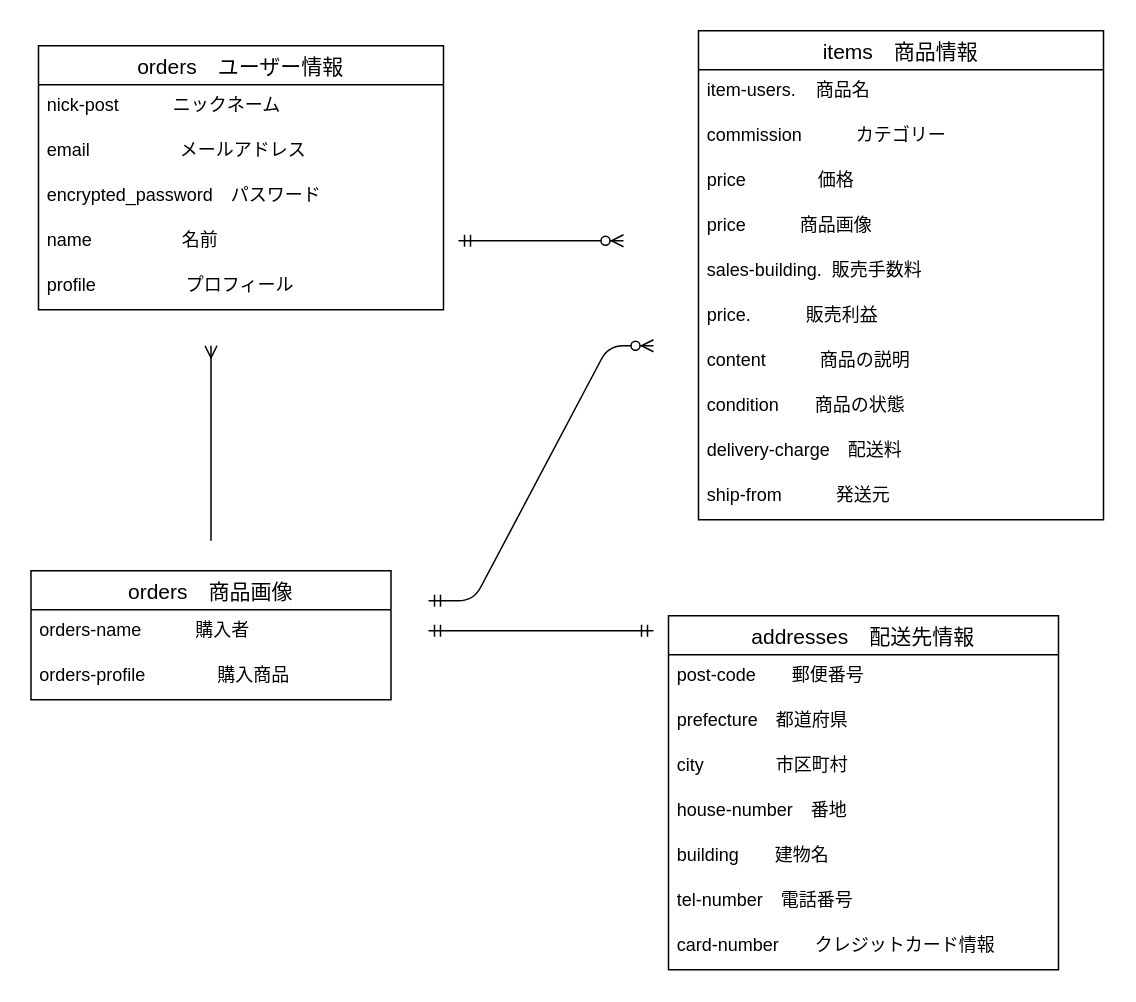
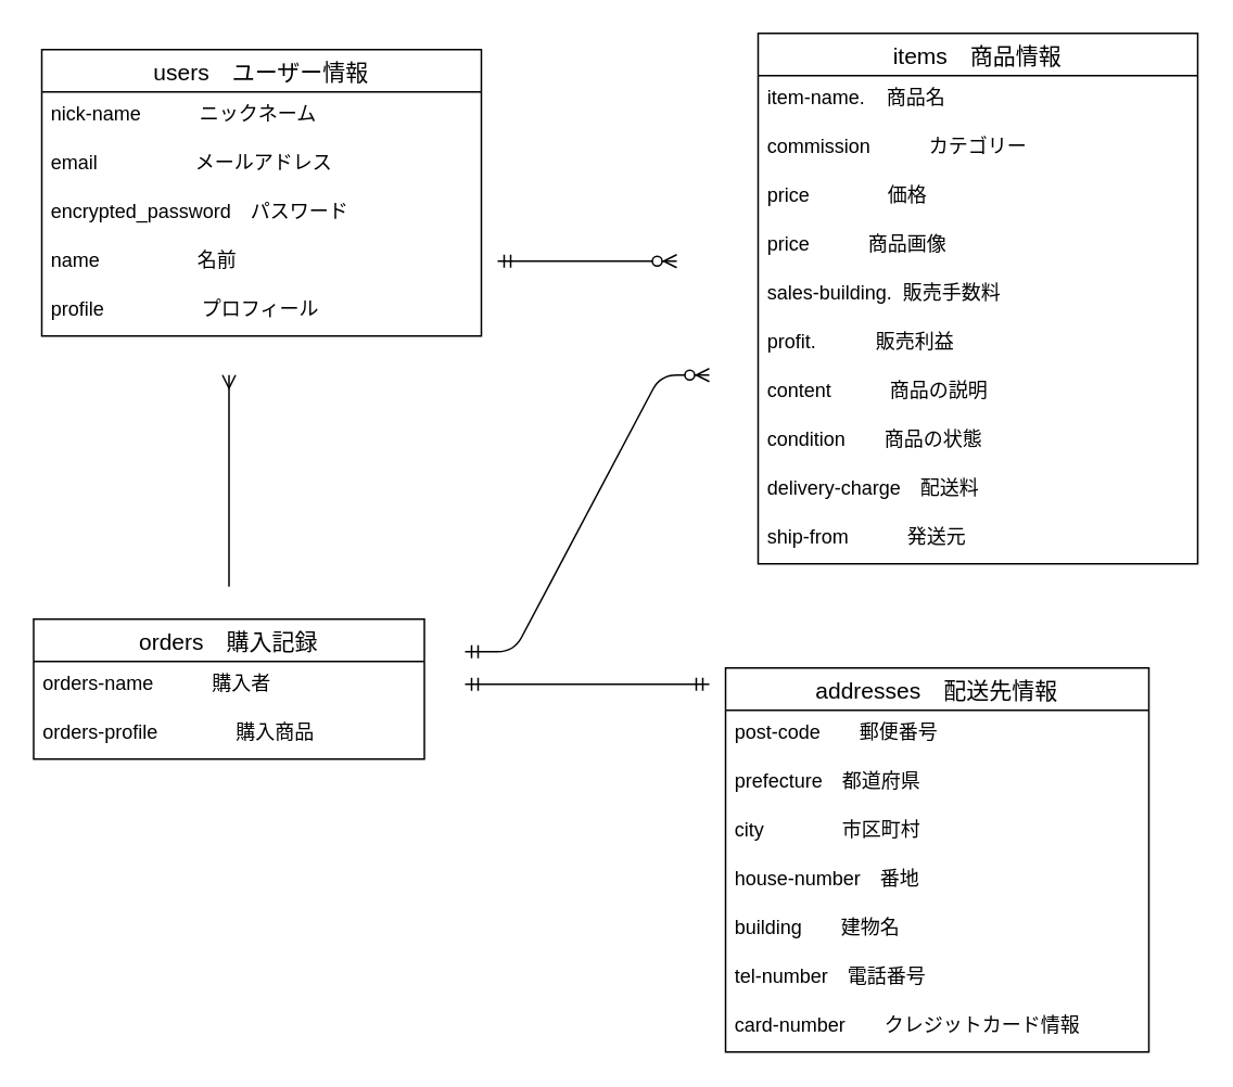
- <mxCell id="2" value="orders　ユーザー情報" style="swimlane;fontStyle=0;childLayout=stackLayout;horizontal=1;startSize=26;horizontalStack=0;resizeParent=1;resizeParentMax=0;resizeLast=0;collapsible=1;marginBottom=0;align=center;fontSize=14;" vertex="1" parent="1"><mxGeometry x="25" y="30" width="270" height="176" as="geometry" /></mxCell>
+ <mxCell id="2" value="users　ユーザー情報" style="swimlane;fontStyle=0;childLayout=stackLayout;horizontal=1;startSize=26;horizontalStack=0;resizeParent=1;resizeParentMax=0;resizeLast=0;collapsible=1;marginBottom=0;align=center;fontSize=14;" vertex="1" parent="1"><mxGeometry x="25" y="30" width="270" height="176" as="geometry" /></mxCell>
- <mxCell id="9" value="item-users.    商品名" style="text;strokeColor=none;fillColor=none;spacingLeft=4;spacingRight=4;overflow=hidden;rotatable=0;points=[[0,0.5],[1,0.5]];portConstraint=eastwest;fontSize=12;" vertex="1" parent="8"><mxGeometry y="26" width="270" height="30" as="geometry" /></mxCell>
+ <mxCell id="9" value="item-name.    商品名" style="text;strokeColor=none;fillColor=none;spacingLeft=4;spacingRight=4;overflow=hidden;rotatable=0;points=[[0,0.5],[1,0.5]];portConstraint=eastwest;fontSize=12;" vertex="1" parent="8"><mxGeometry y="26" width="270" height="30" as="geometry" /></mxCell>
- <mxCell id="3" value="nick-post　　　ニックネーム" style="text;strokeColor=none;fillColor=none;spacingLeft=4;spacingRight=4;overflow=hidden;rotatable=0;points=[[0,0.5],[1,0.5]];portConstraint=eastwest;fontSize=12;" vertex="1" parent="2"><mxGeometry y="26" width="270" height="30" as="geometry" /></mxCell>
+ <mxCell id="3" value="nick-name　　　ニックネーム" style="text;strokeColor=none;fillColor=none;spacingLeft=4;spacingRight=4;overflow=hidden;rotatable=0;points=[[0,0.5],[1,0.5]];portConstraint=eastwest;fontSize=12;" vertex="1" parent="2"><mxGeometry y="26" width="270" height="30" as="geometry" /></mxCell>
- <mxCell id="14" value="price.           販売利益" style="text;strokeColor=none;fillColor=none;spacingLeft=4;spacingRight=4;overflow=hidden;rotatable=0;points=[[0,0.5],[1,0.5]];portConstraint=eastwest;fontSize=12;" vertex="1" parent="8"><mxGeometry y="176" width="270" height="30" as="geometry" /></mxCell>
+ <mxCell id="14" value="profit.           販売利益" style="text;strokeColor=none;fillColor=none;spacingLeft=4;spacingRight=4;overflow=hidden;rotatable=0;points=[[0,0.5],[1,0.5]];portConstraint=eastwest;fontSize=12;" vertex="1" parent="8"><mxGeometry y="176" width="270" height="30" as="geometry" /></mxCell>
- <mxCell id="20" value="orders　商品画像" style="swimlane;fontStyle=0;childLayout=stackLayout;horizontal=1;startSize=26;horizontalStack=0;resizeParent=1;resizeParentMax=0;resizeLast=0;collapsible=1;marginBottom=0;align=center;fontSize=14;" vertex="1" parent="1"><mxGeometry x="20" y="380" width="240" height="86" as="geometry" /></mxCell>
+ <mxCell id="20" value="orders　購入記録" style="swimlane;fontStyle=0;childLayout=stackLayout;horizontal=1;startSize=26;horizontalStack=0;resizeParent=1;resizeParentMax=0;resizeLast=0;collapsible=1;marginBottom=0;align=center;fontSize=14;" vertex="1" parent="1"><mxGeometry x="20" y="380" width="240" height="86" as="geometry" /></mxCell>
